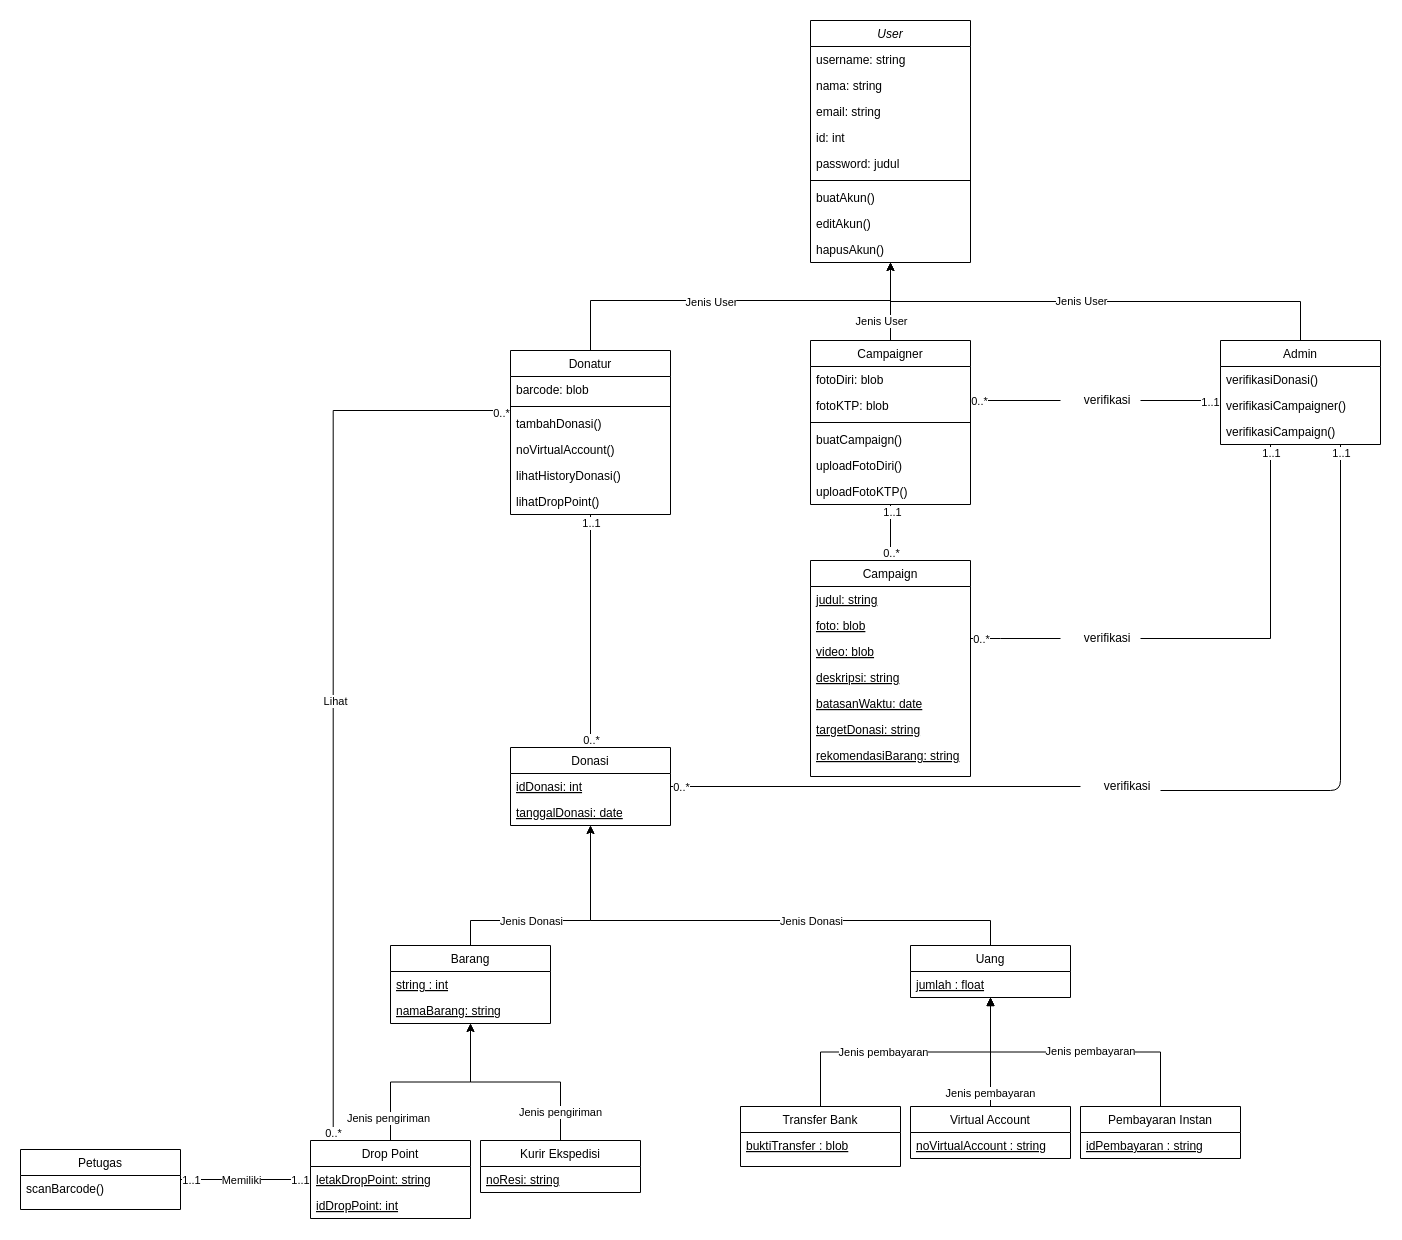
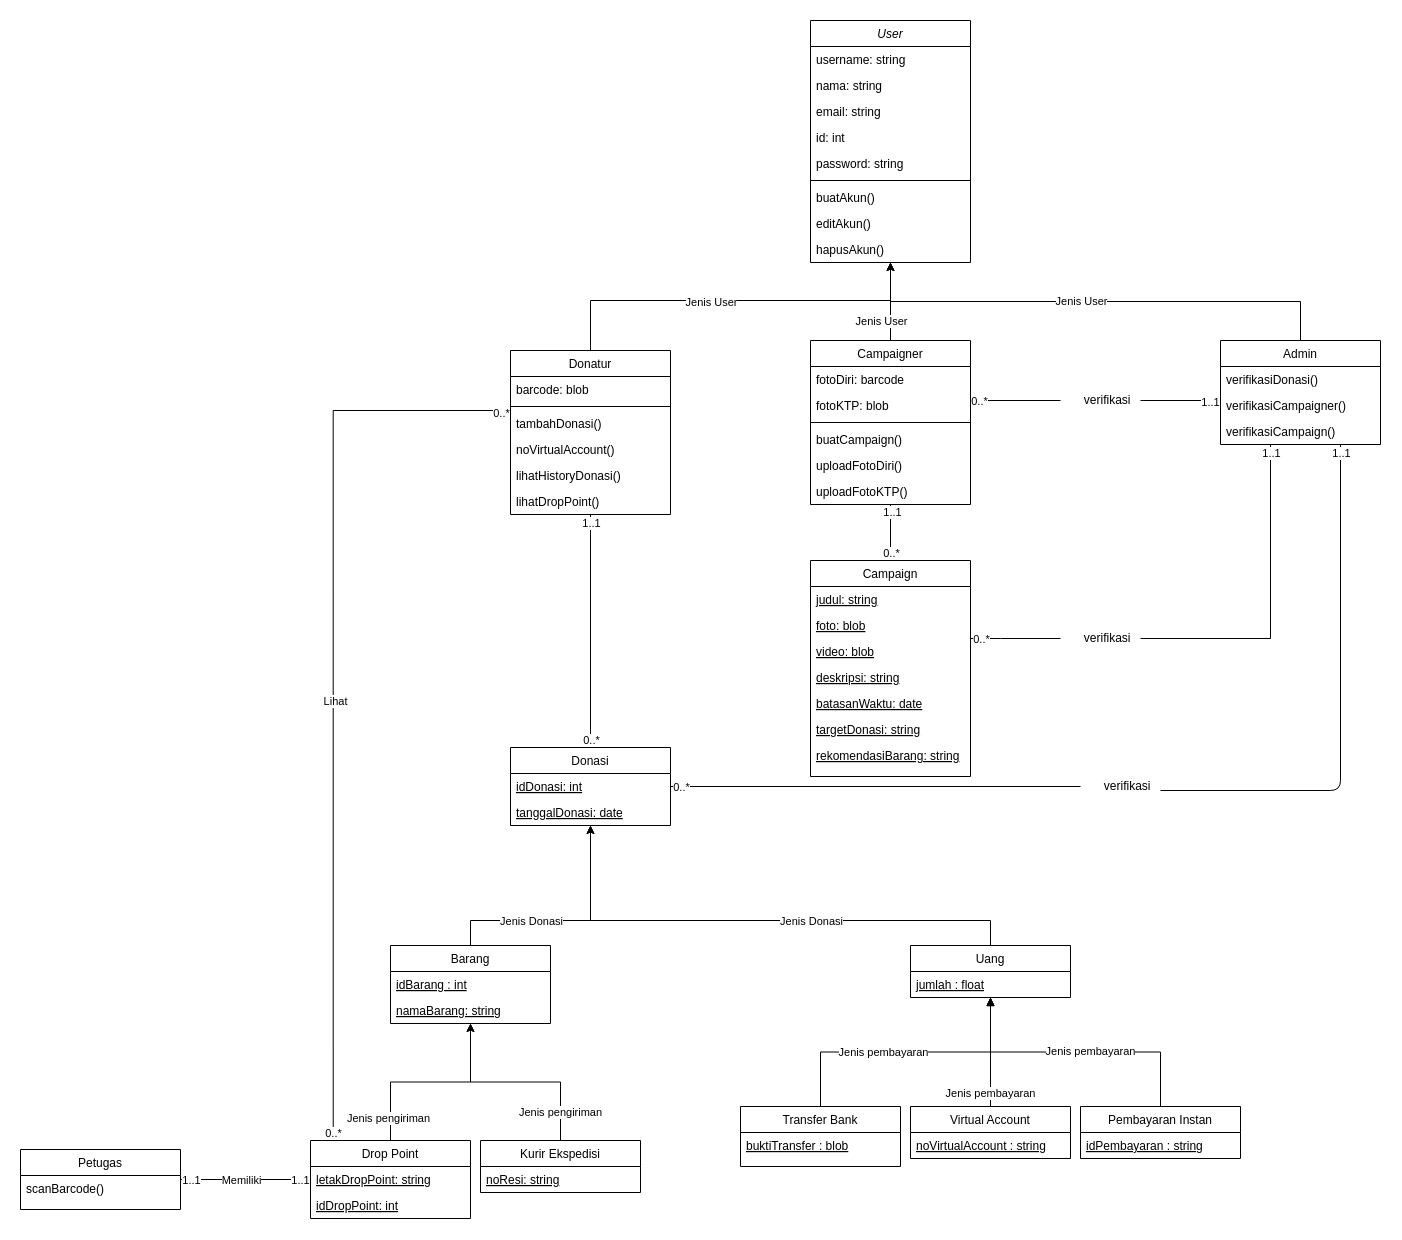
- <mxCell id="7" value="password: judul" style="text;align=left;verticalAlign=top;spacingLeft=4;spacingRight=4;overflow=hidden;rotatable=0;points=[[0,0.5],[1,0.5]];portConstraint=eastwest;rounded=0;shadow=0;html=0;" parent="2" vertex="1"><mxGeometry y="130" width="160" height="26" as="geometry" /></mxCell>
+ <mxCell id="7" value="password: string" style="text;align=left;verticalAlign=top;spacingLeft=4;spacingRight=4;overflow=hidden;rotatable=0;points=[[0,0.5],[1,0.5]];portConstraint=eastwest;rounded=0;shadow=0;html=0;" parent="2" vertex="1"><mxGeometry y="130" width="160" height="26" as="geometry" /></mxCell>
- <mxCell id="27" value="fotoDiri: blob" style="text;align=left;verticalAlign=top;spacingLeft=4;spacingRight=4;overflow=hidden;rotatable=0;points=[[0,0.5],[1,0.5]];portConstraint=eastwest;fontStyle=0" vertex="1" parent="26"><mxGeometry y="26" width="160" height="26" as="geometry" /></mxCell>
+ <mxCell id="27" value="fotoDiri: barcode" style="text;align=left;verticalAlign=top;spacingLeft=4;spacingRight=4;overflow=hidden;rotatable=0;points=[[0,0.5],[1,0.5]];portConstraint=eastwest;fontStyle=0" vertex="1" parent="26"><mxGeometry y="26" width="160" height="26" as="geometry" /></mxCell>
- <mxCell id="45" value="string : int" style="text;align=left;verticalAlign=top;spacingLeft=4;spacingRight=4;overflow=hidden;rotatable=0;points=[[0,0.5],[1,0.5]];portConstraint=eastwest;fontStyle=4" vertex="1" parent="44"><mxGeometry y="26" width="160" height="26" as="geometry" /></mxCell>
+ <mxCell id="45" value="idBarang : int" style="text;align=left;verticalAlign=top;spacingLeft=4;spacingRight=4;overflow=hidden;rotatable=0;points=[[0,0.5],[1,0.5]];portConstraint=eastwest;fontStyle=4" vertex="1" parent="44"><mxGeometry y="26" width="160" height="26" as="geometry" /></mxCell>
